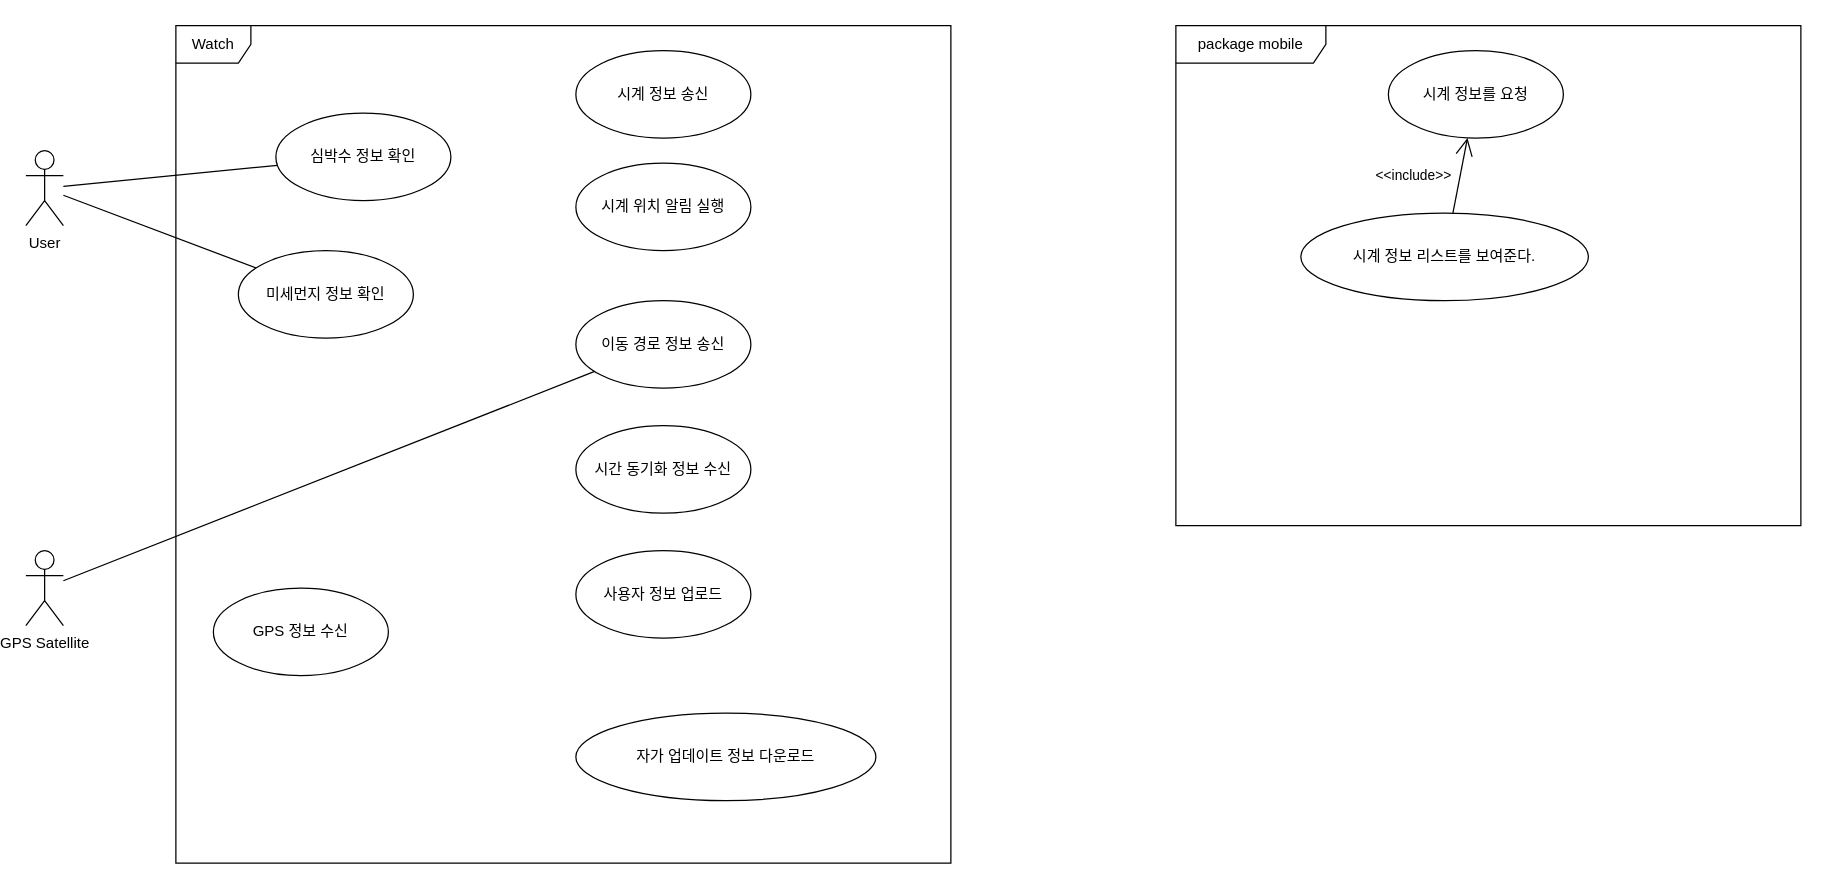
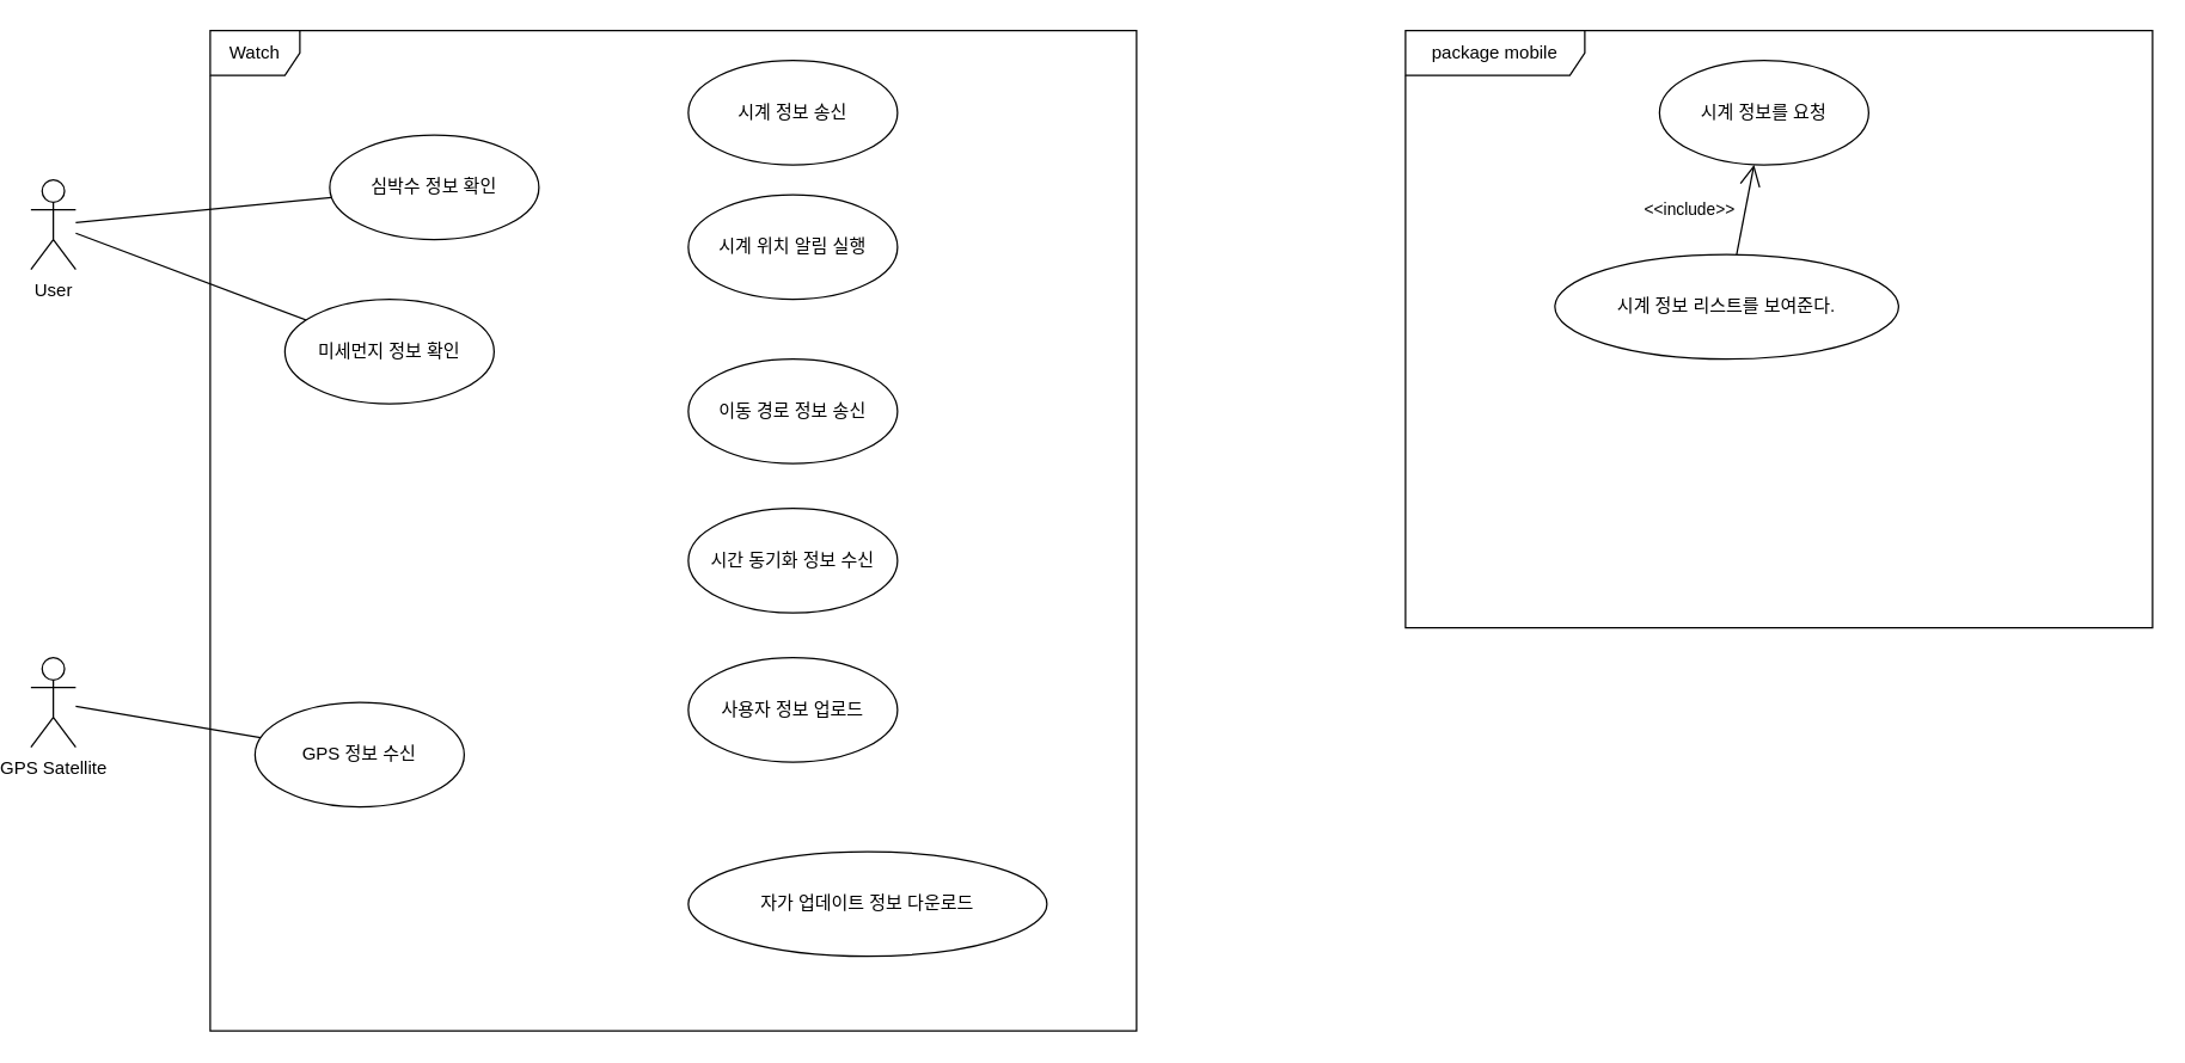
- <mxCell id="16" value="" style="endArrow=none;html=1;rounded=0;" edge="1" parent="1" source="13" target="8"><mxGeometry width="50" height="50" relative="1" as="geometry"><mxPoint x="270" y="400" as="sourcePoint" /><mxPoint x="320" y="350" as="targetPoint" /></mxGeometry></mxCell>
+ <mxCell id="16" value="" style="endArrow=none;html=1;rounded=0;" edge="1" parent="1" source="13" target="12"><mxGeometry width="50" height="50" relative="1" as="geometry"><mxPoint x="270" y="400" as="sourcePoint" /><mxPoint x="320" y="350" as="targetPoint" /></mxGeometry></mxCell>
